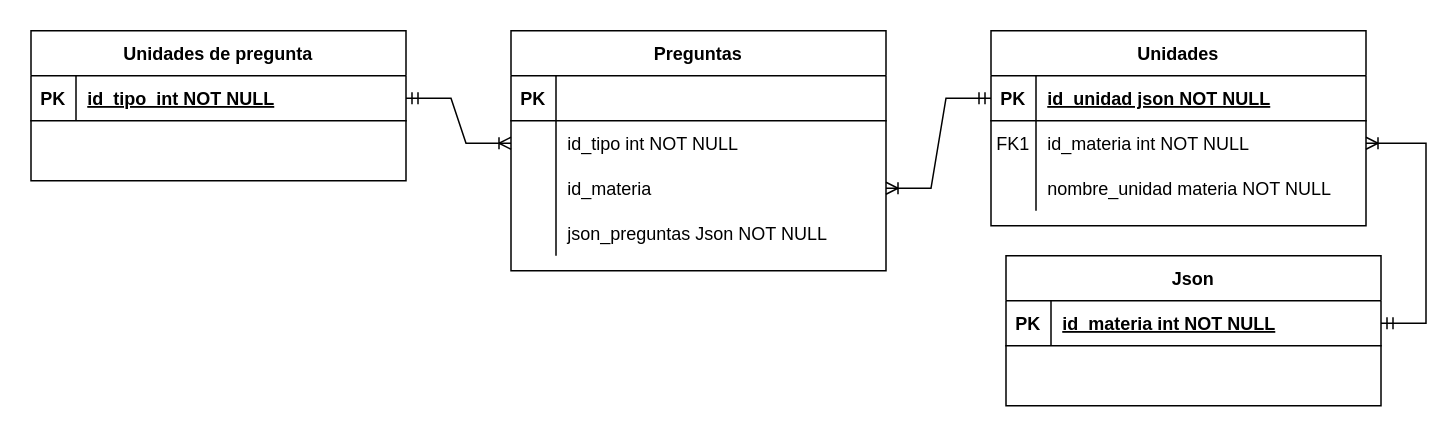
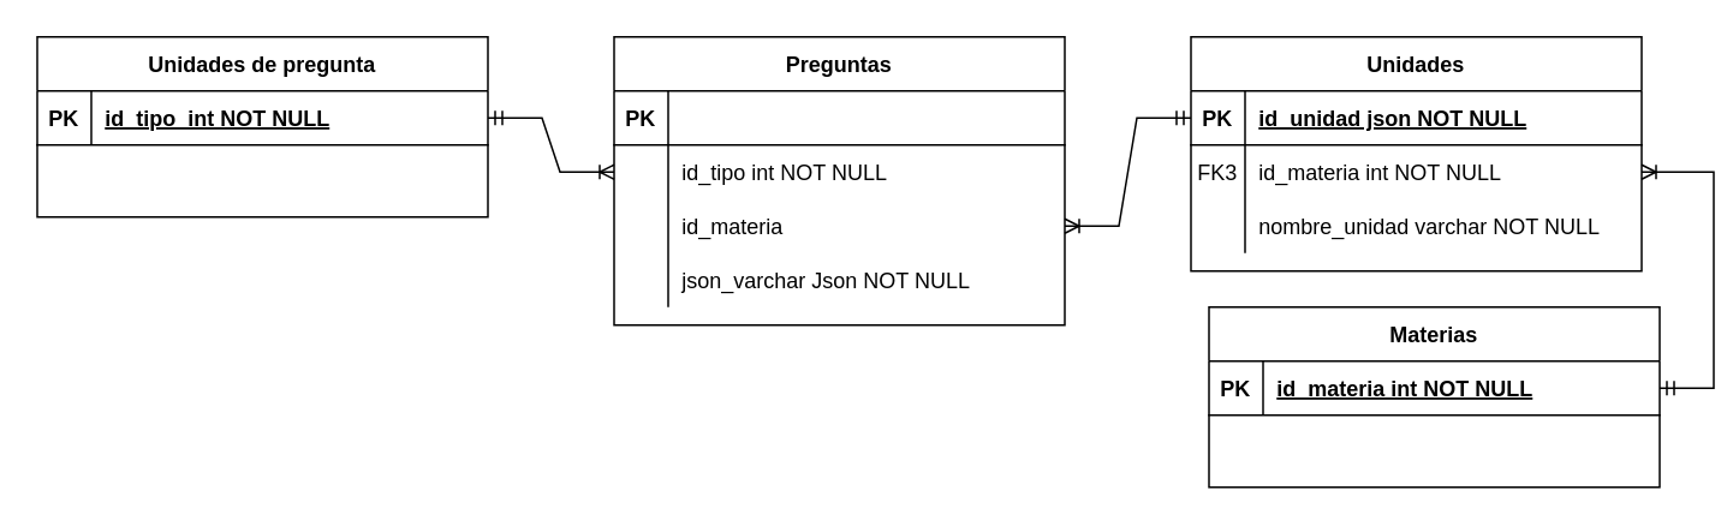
- <mxCell id="17" value="FK1" style="shape=partialRectangle;overflow=hidden;connectable=0;fillColor=none;top=0;left=0;bottom=0;right=0;" vertex="1" parent="16"><mxGeometry width="30" height="30" as="geometry"><mxRectangle width="30" height="30" as="alternateBounds" /></mxGeometry></mxCell>
+ <mxCell id="17" value="FK3" style="shape=partialRectangle;overflow=hidden;connectable=0;fillColor=none;top=0;left=0;bottom=0;right=0;" vertex="1" parent="16"><mxGeometry width="30" height="30" as="geometry"><mxRectangle width="30" height="30" as="alternateBounds" /></mxGeometry></mxCell>
- <mxCell id="21" value="nombre_unidad materia NOT NULL" style="shape=partialRectangle;overflow=hidden;connectable=0;fillColor=none;top=0;left=0;bottom=0;right=0;align=left;spacingLeft=6;" vertex="1" parent="19"><mxGeometry x="30" width="220" height="30" as="geometry"><mxRectangle width="220" height="30" as="alternateBounds" /></mxGeometry></mxCell>
+ <mxCell id="21" value="nombre_unidad varchar NOT NULL" style="shape=partialRectangle;overflow=hidden;connectable=0;fillColor=none;top=0;left=0;bottom=0;right=0;align=left;spacingLeft=6;" vertex="1" parent="19"><mxGeometry x="30" width="220" height="30" as="geometry"><mxRectangle width="220" height="30" as="alternateBounds" /></mxGeometry></mxCell>
- <mxCell id="11" value="json_preguntas Json NOT NULL" style="shape=partialRectangle;overflow=hidden;connectable=0;fillColor=none;top=0;left=0;bottom=0;right=0;align=left;spacingLeft=6;" vertex="1" parent="9"><mxGeometry x="30" width="220" height="30" as="geometry"><mxRectangle width="220" height="30" as="alternateBounds" /></mxGeometry></mxCell>
+ <mxCell id="11" value="json_varchar Json NOT NULL" style="shape=partialRectangle;overflow=hidden;connectable=0;fillColor=none;top=0;left=0;bottom=0;right=0;align=left;spacingLeft=6;" vertex="1" parent="9"><mxGeometry x="30" width="220" height="30" as="geometry"><mxRectangle width="220" height="30" as="alternateBounds" /></mxGeometry></mxCell>
- <mxCell id="30" value="Json" style="shape=table;startSize=30;container=1;collapsible=1;childLayout=tableLayout;fixedRows=1;rowLines=0;fontStyle=1;align=center;resizeLast=1;" vertex="1" parent="1"><mxGeometry x="670" y="170" width="250" height="100" as="geometry" /></mxCell>
+ <mxCell id="30" value="Materias" style="shape=table;startSize=30;container=1;collapsible=1;childLayout=tableLayout;fixedRows=1;rowLines=0;fontStyle=1;align=center;resizeLast=1;" vertex="1" parent="1"><mxGeometry x="670" y="170" width="250" height="100" as="geometry" /></mxCell>
